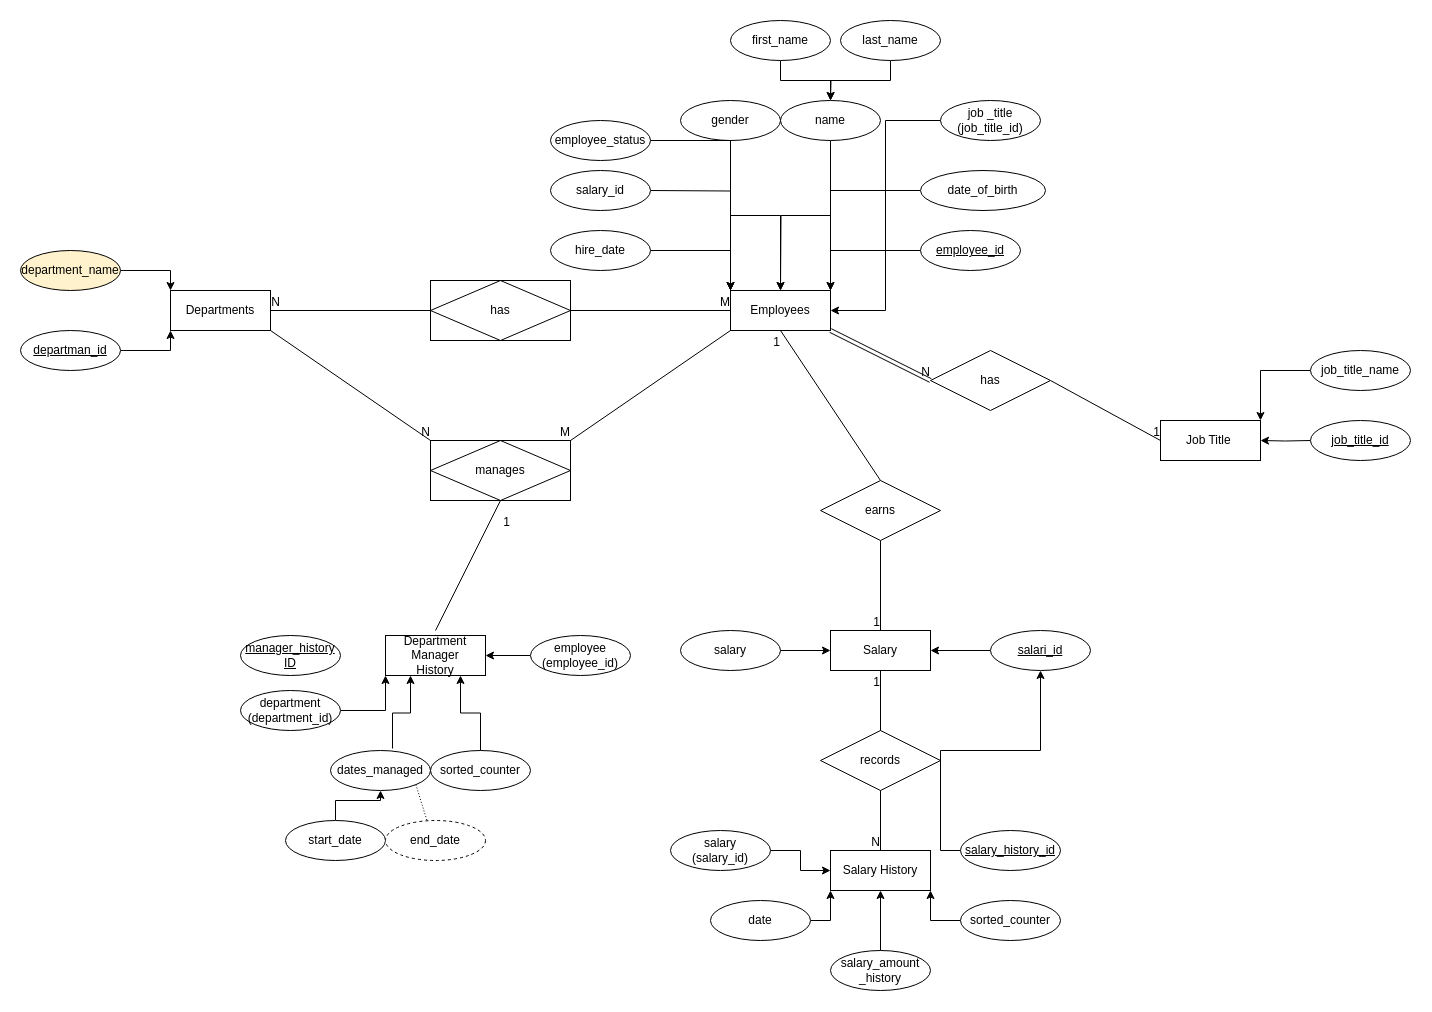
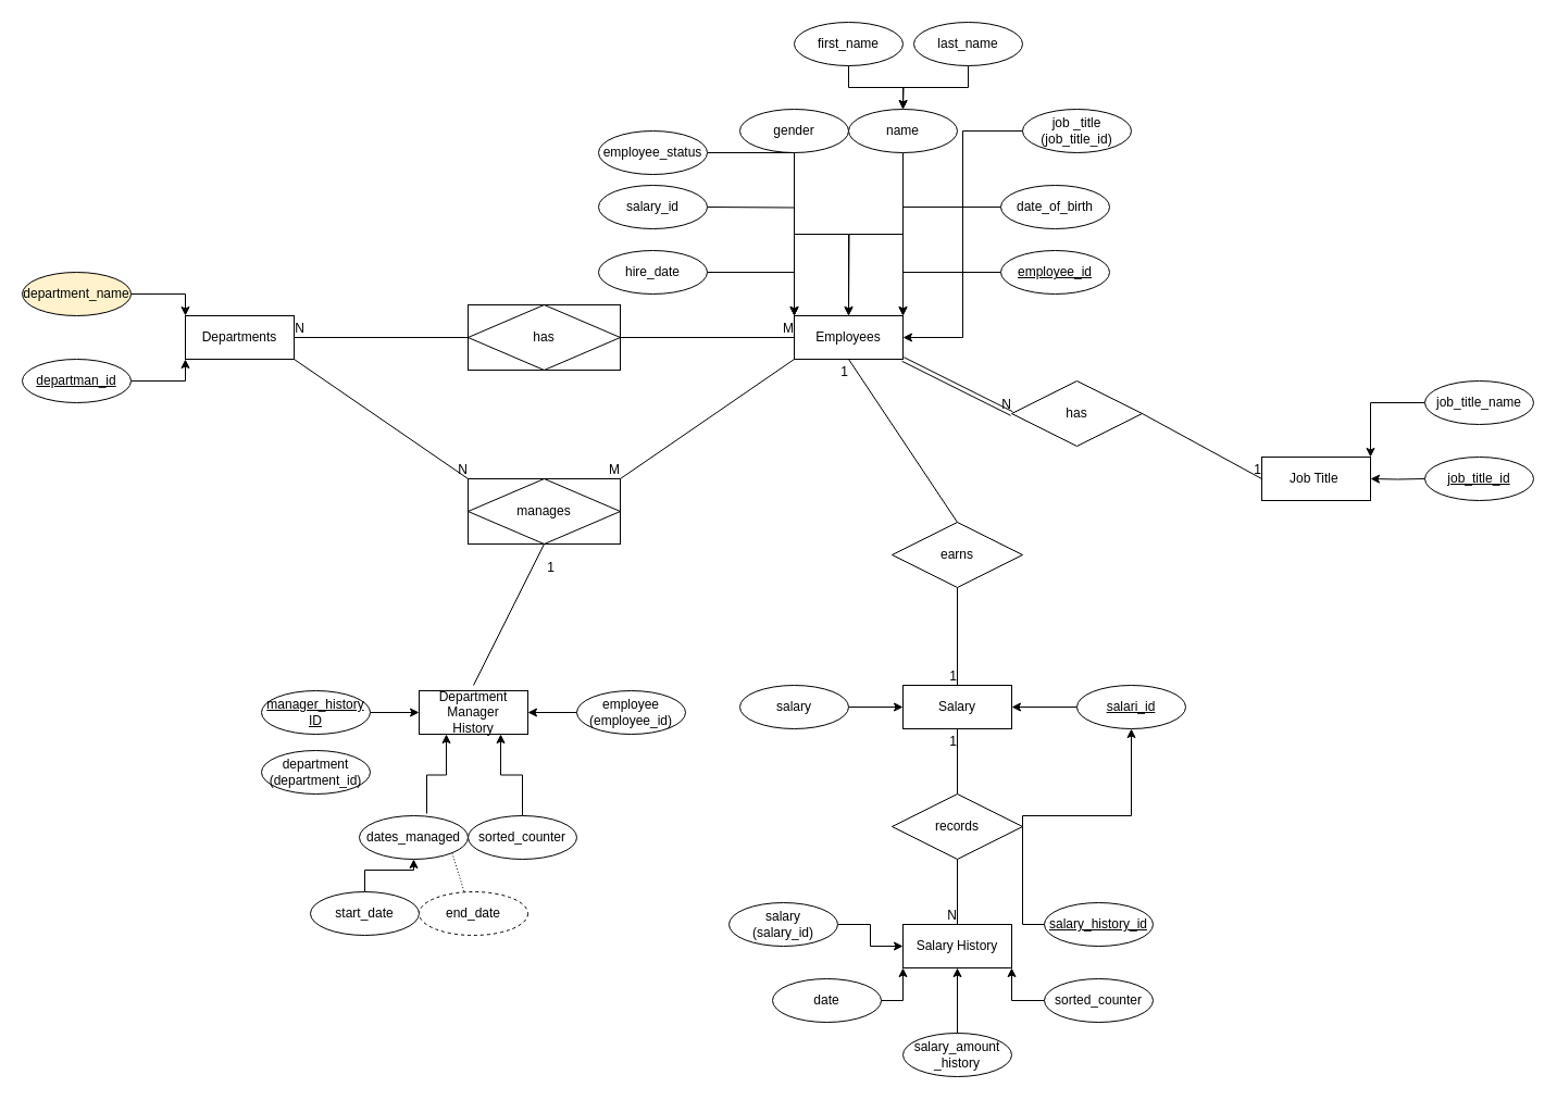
- <mxCell id="12" value="date_of_birth" style="ellipse;whiteSpace=wrap;html=1;align=center;" parent="1" vertex="1"><mxGeometry x="920" y="170" width="125" height="40" as="geometry" /></mxCell>
+ <mxCell id="12" value="date_of_birth" style="ellipse;whiteSpace=wrap;html=1;align=center;" parent="1" vertex="1"><mxGeometry x="920" y="170" width="100" height="40" as="geometry" /></mxCell>
+ <mxCell id="29" style="edgeStyle=orthogonalEdgeStyle;rounded=0;orthogonalLoop=1;jettySize=auto;html=1;entryX=0;entryY=0.5;entryDx=0;entryDy=0;" parent="1" source="30" target="87" edge="1"><mxGeometry relative="1" as="geometry"><mxPoint x="380" y="655" as="targetPoint" /></mxGeometry></mxCell>
- <mxCell id="31" style="edgeStyle=orthogonalEdgeStyle;rounded=0;orthogonalLoop=1;jettySize=auto;html=1;entryX=0;entryY=1;entryDx=0;entryDy=0;" parent="1" source="32" target="87" edge="1"><mxGeometry relative="1" as="geometry"><mxPoint x="380" y="680" as="targetPoint" /></mxGeometry></mxCell>
